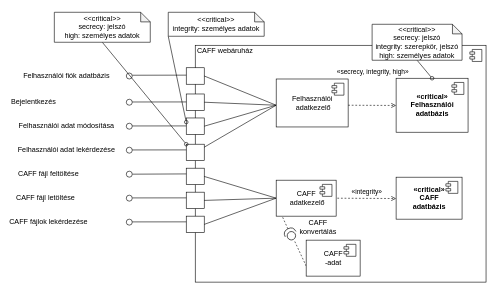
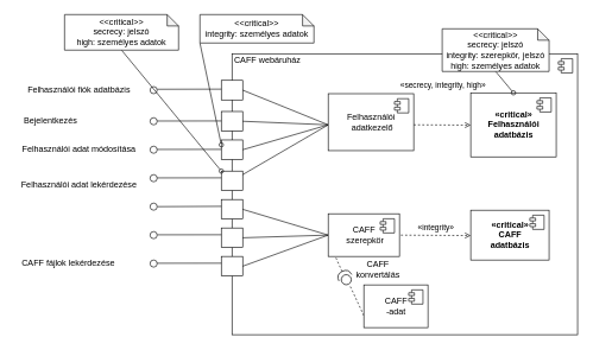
- <mxCell id="6" value="Bejelentkezés&lt;br&gt;" style="text;html=1;align=center;verticalAlign=middle;resizable=0;points=[];autosize=1;strokeColor=none;fillColor=none;" parent="1" vertex="1"><mxGeometry x="10" y="160" width="90" height="20" as="geometry" /></mxCell>
+ <mxCell id="6" value="Bejelentkezés&lt;br&gt;" style="text;html=1;align=center;verticalAlign=middle;resizable=0;points=[];autosize=1;strokeColor=none;fillColor=none;" parent="1" vertex="1"><mxGeometry x="25" y="160" width="90" height="20" as="geometry" /></mxCell>
- <mxCell id="8" value="Felhasználói adat lekérdezése" style="text;html=1;align=center;verticalAlign=middle;resizable=0;points=[];autosize=1;strokeColor=none;fillColor=none;" parent="1" vertex="1"><mxGeometry x="20" y="240" width="180" height="20" as="geometry" /></mxCell>
+ <mxCell id="8" value="Felhasználói adat lekérdezése" style="text;html=1;align=center;verticalAlign=middle;resizable=0;points=[];autosize=1;strokeColor=none;fillColor=none;" parent="1" vertex="1"><mxGeometry x="20" y="250" width="180" height="20" as="geometry" /></mxCell>
- <mxCell id="9" value="CAFF fájl feltöltése" style="text;html=1;align=center;verticalAlign=middle;resizable=0;points=[];autosize=1;strokeColor=none;fillColor=none;" parent="1" vertex="1"><mxGeometry x="20" y="280" width="120" height="20" as="geometry" /></mxCell>
- <mxCell id="10" value="CAFF fájl letöltése" style="text;html=1;align=center;verticalAlign=middle;resizable=0;points=[];autosize=1;strokeColor=none;fillColor=none;" parent="1" vertex="1"><mxGeometry x="20" y="320" width="110" height="20" as="geometry" /></mxCell>
- <mxCell id="55" value="&lt;span&gt;CAFF&lt;br&gt;&amp;nbsp;adatkezelő&lt;/span&gt;" style="html=1;dropTarget=0;labelPosition=center;verticalLabelPosition=middle;align=center;verticalAlign=middle;" vertex="1" parent="1"><mxGeometry x="460" y="300" width="100" height="60" as="geometry" /></mxCell>
+ <mxCell id="55" value="&lt;span&gt;CAFF&lt;br&gt;&amp;nbsp;szerepkör&lt;/span&gt;" style="html=1;dropTarget=0;labelPosition=center;verticalLabelPosition=middle;align=center;verticalAlign=middle;" vertex="1" parent="1"><mxGeometry x="460" y="300" width="100" height="60" as="geometry" /></mxCell>
- <mxCell id="11" value="CAFF fájlok lekérdezése&lt;br&gt;" style="text;html=1;align=center;verticalAlign=middle;resizable=0;points=[];autosize=1;strokeColor=none;fillColor=none;" parent="1" vertex="1"><mxGeometry x="5" y="360" width="150" height="20" as="geometry" /></mxCell>
+ <mxCell id="11" value="CAFF fájlok lekérdezése&lt;br&gt;" style="text;html=1;align=center;verticalAlign=middle;resizable=0;points=[];autosize=1;strokeColor=none;fillColor=none;" parent="1" vertex="1"><mxGeometry x="20" y="360" width="150" height="20" as="geometry" /></mxCell>
